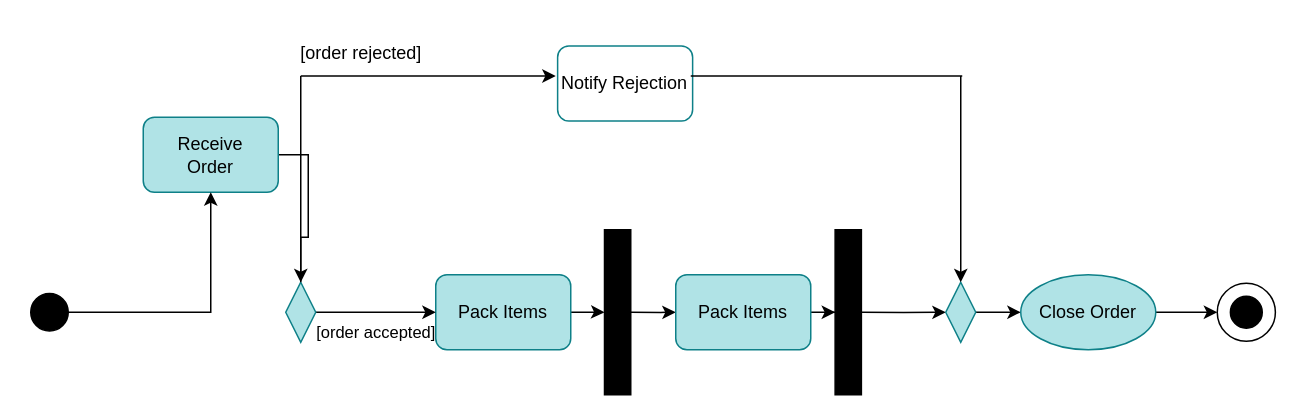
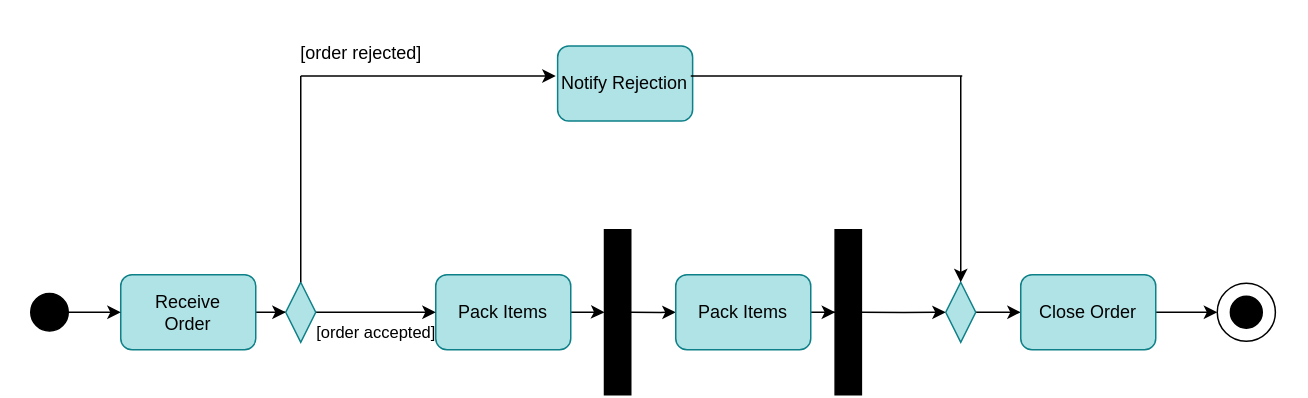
- <mxCell id="18" value="Notify Rejection" style="rounded=1;whiteSpace=wrap;html=1;fillColor=#ffffff;strokeColor=#0e8088;" vertex="1" parent="1"><mxGeometry x="371.25" y="30" width="90" height="50" as="geometry" /></mxCell>
+ <mxCell id="18" value="Notify Rejection" style="rounded=1;whiteSpace=wrap;html=1;fillColor=#b0e3e6;strokeColor=#0e8088;" vertex="1" parent="1"><mxGeometry x="371.25" y="30" width="90" height="50" as="geometry" /></mxCell>
- <mxCell id="3" value="Receive&lt;br&gt;Order" style="rounded=1;whiteSpace=wrap;html=1;fillColor=#b0e3e6;strokeColor=#0e8088;" vertex="1" parent="1"><mxGeometry x="95" y="77.5" width="90" height="50" as="geometry" /></mxCell>
+ <mxCell id="3" value="Receive&lt;br&gt;Order" style="rounded=1;whiteSpace=wrap;html=1;fillColor=#b0e3e6;strokeColor=#0e8088;" vertex="1" parent="1"><mxGeometry x="80" y="182.5" width="90" height="50" as="geometry" /></mxCell>
- <mxCell id="24" value="Close Order" style="ellipse;whiteSpace=wrap;html=1;fillColor=#b0e3e6;strokeColor=#0e8088;" vertex="1" parent="1"><mxGeometry x="680" y="182.5" width="90" height="50" as="geometry" /></mxCell>
+ <mxCell id="24" value="Close Order" style="rounded=1;whiteSpace=wrap;html=1;fillColor=#b0e3e6;strokeColor=#0e8088;" vertex="1" parent="1"><mxGeometry x="680" y="182.5" width="90" height="50" as="geometry" /></mxCell>
